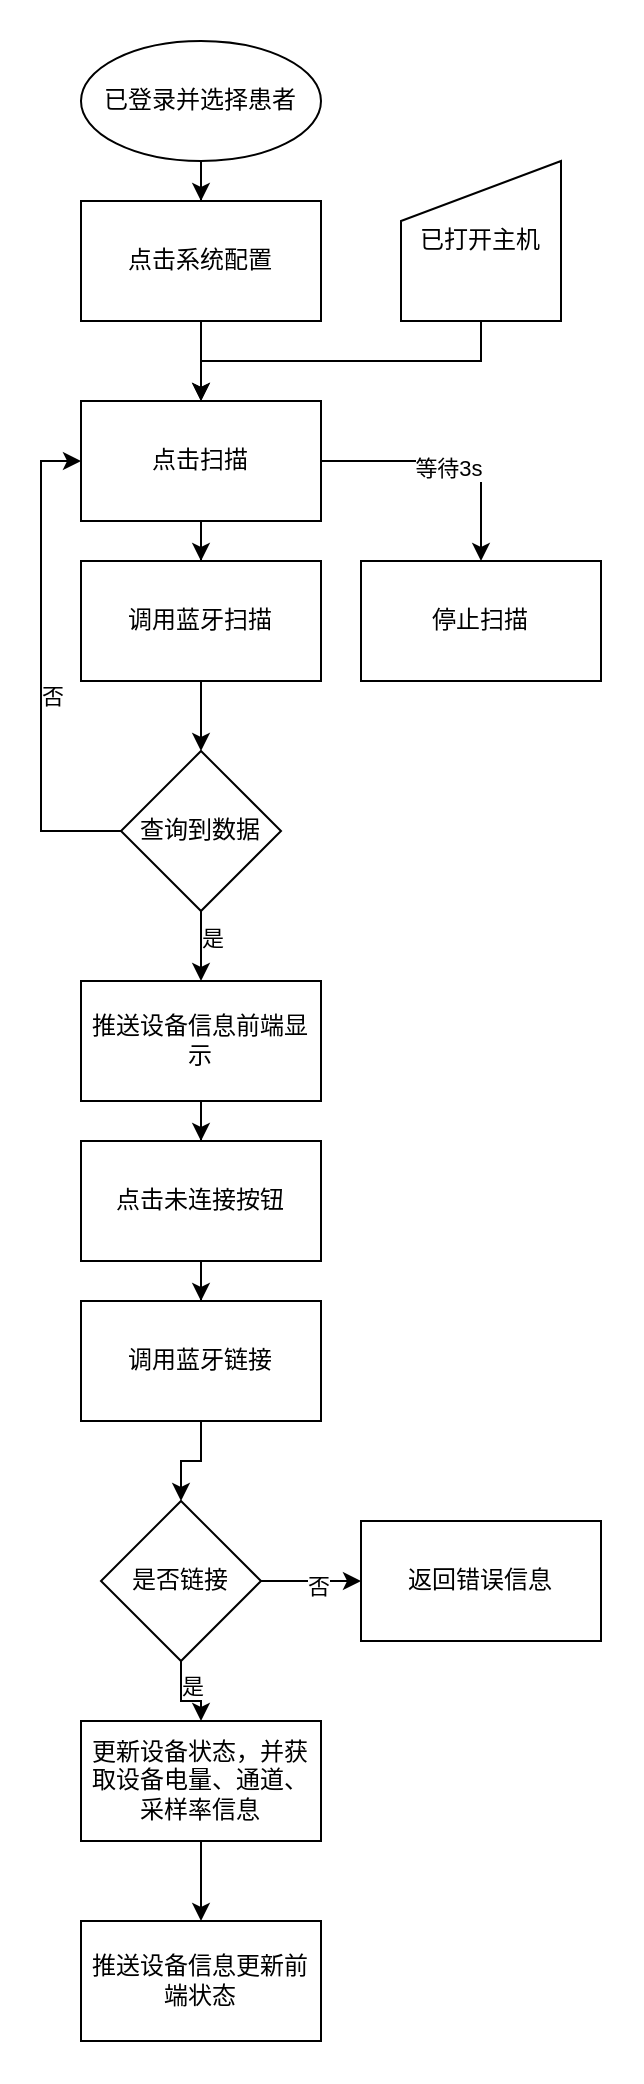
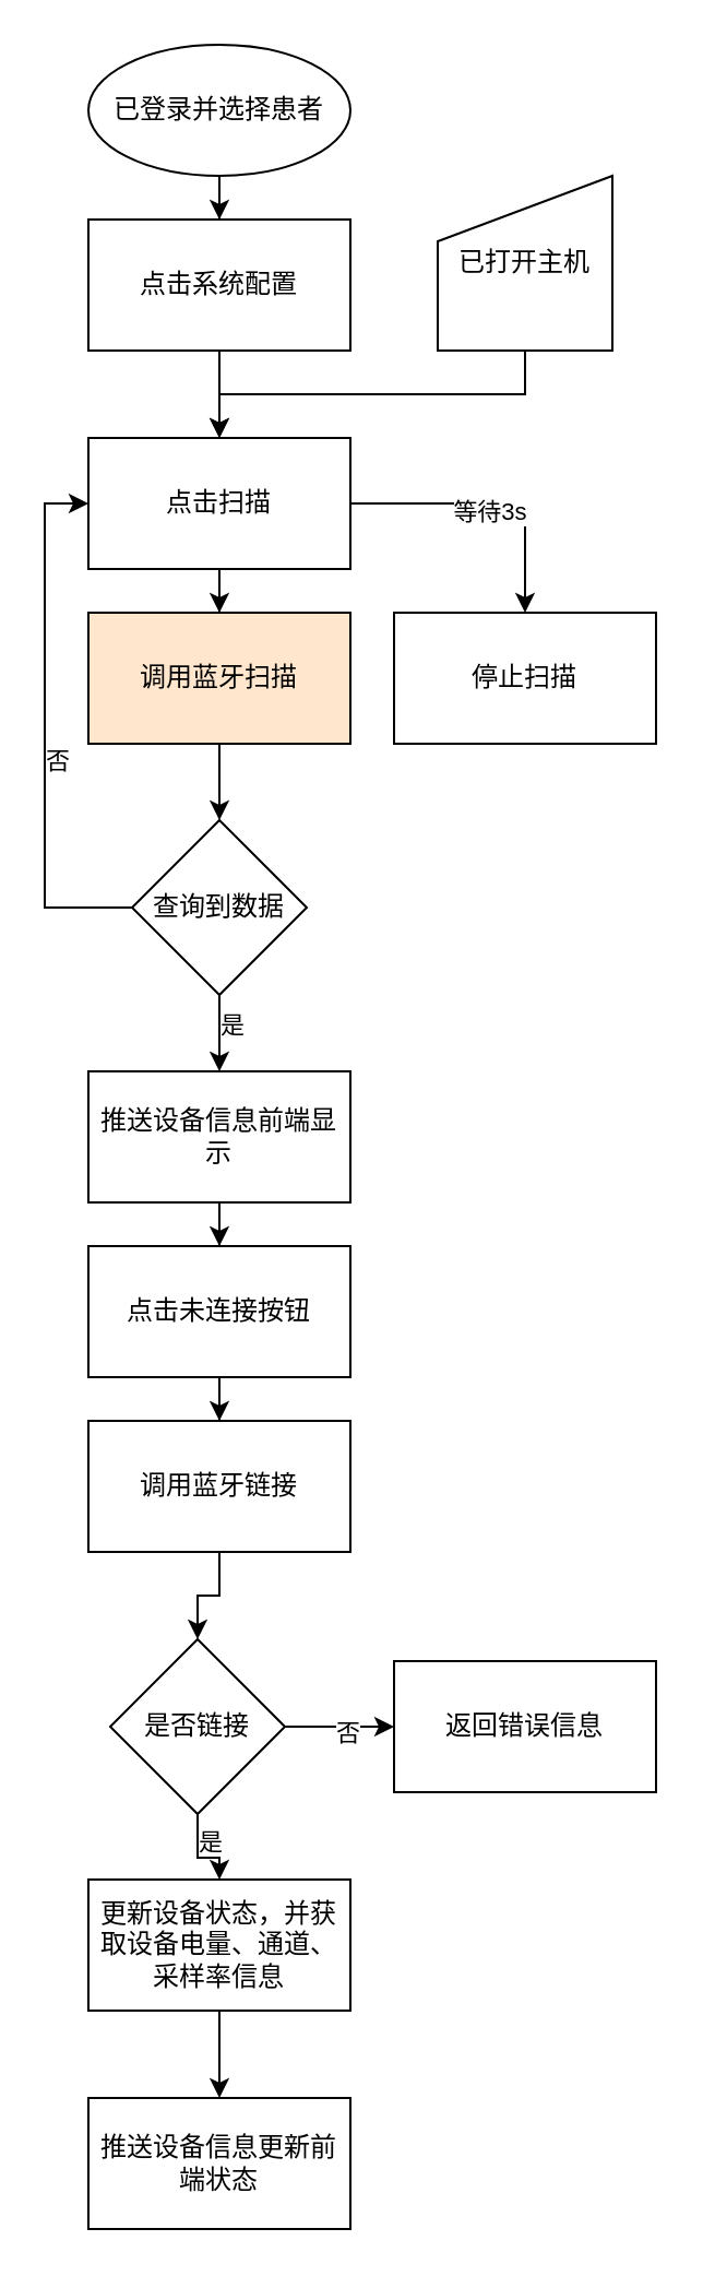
- <mxCell id="13" value="调用蓝牙扫描" style="whiteSpace=wrap;html=1;rounded=0;" vertex="1" parent="1"><mxGeometry x="40" y="280" width="120" height="60" as="geometry" /></mxCell>
+ <mxCell id="13" value="调用蓝牙扫描" style="whiteSpace=wrap;html=1;rounded=0;fillColor=#ffe6cc;" vertex="1" parent="1"><mxGeometry x="40" y="280" width="120" height="60" as="geometry" /></mxCell>
